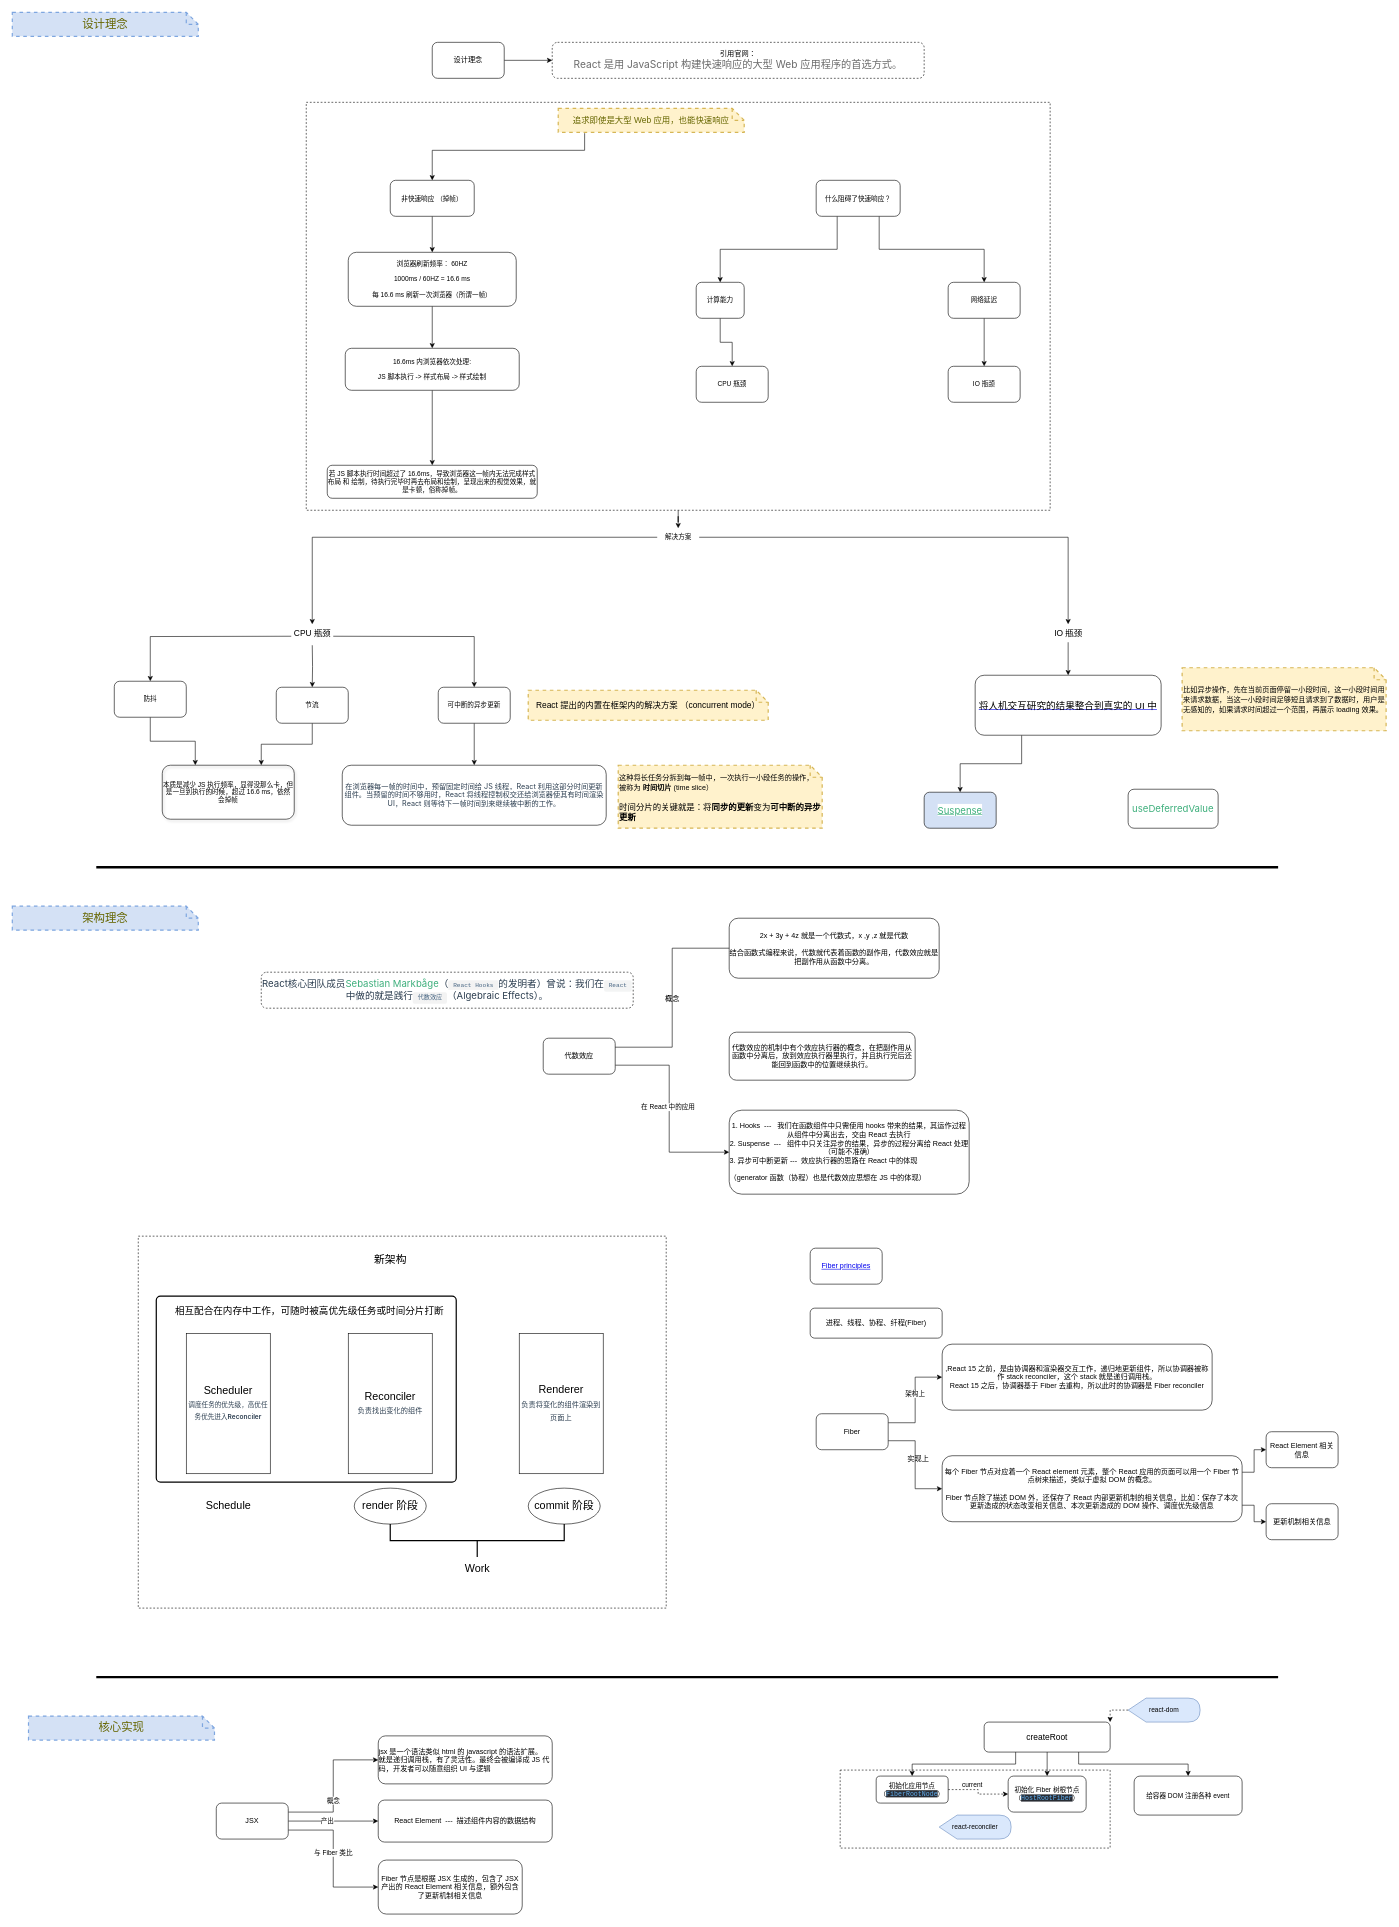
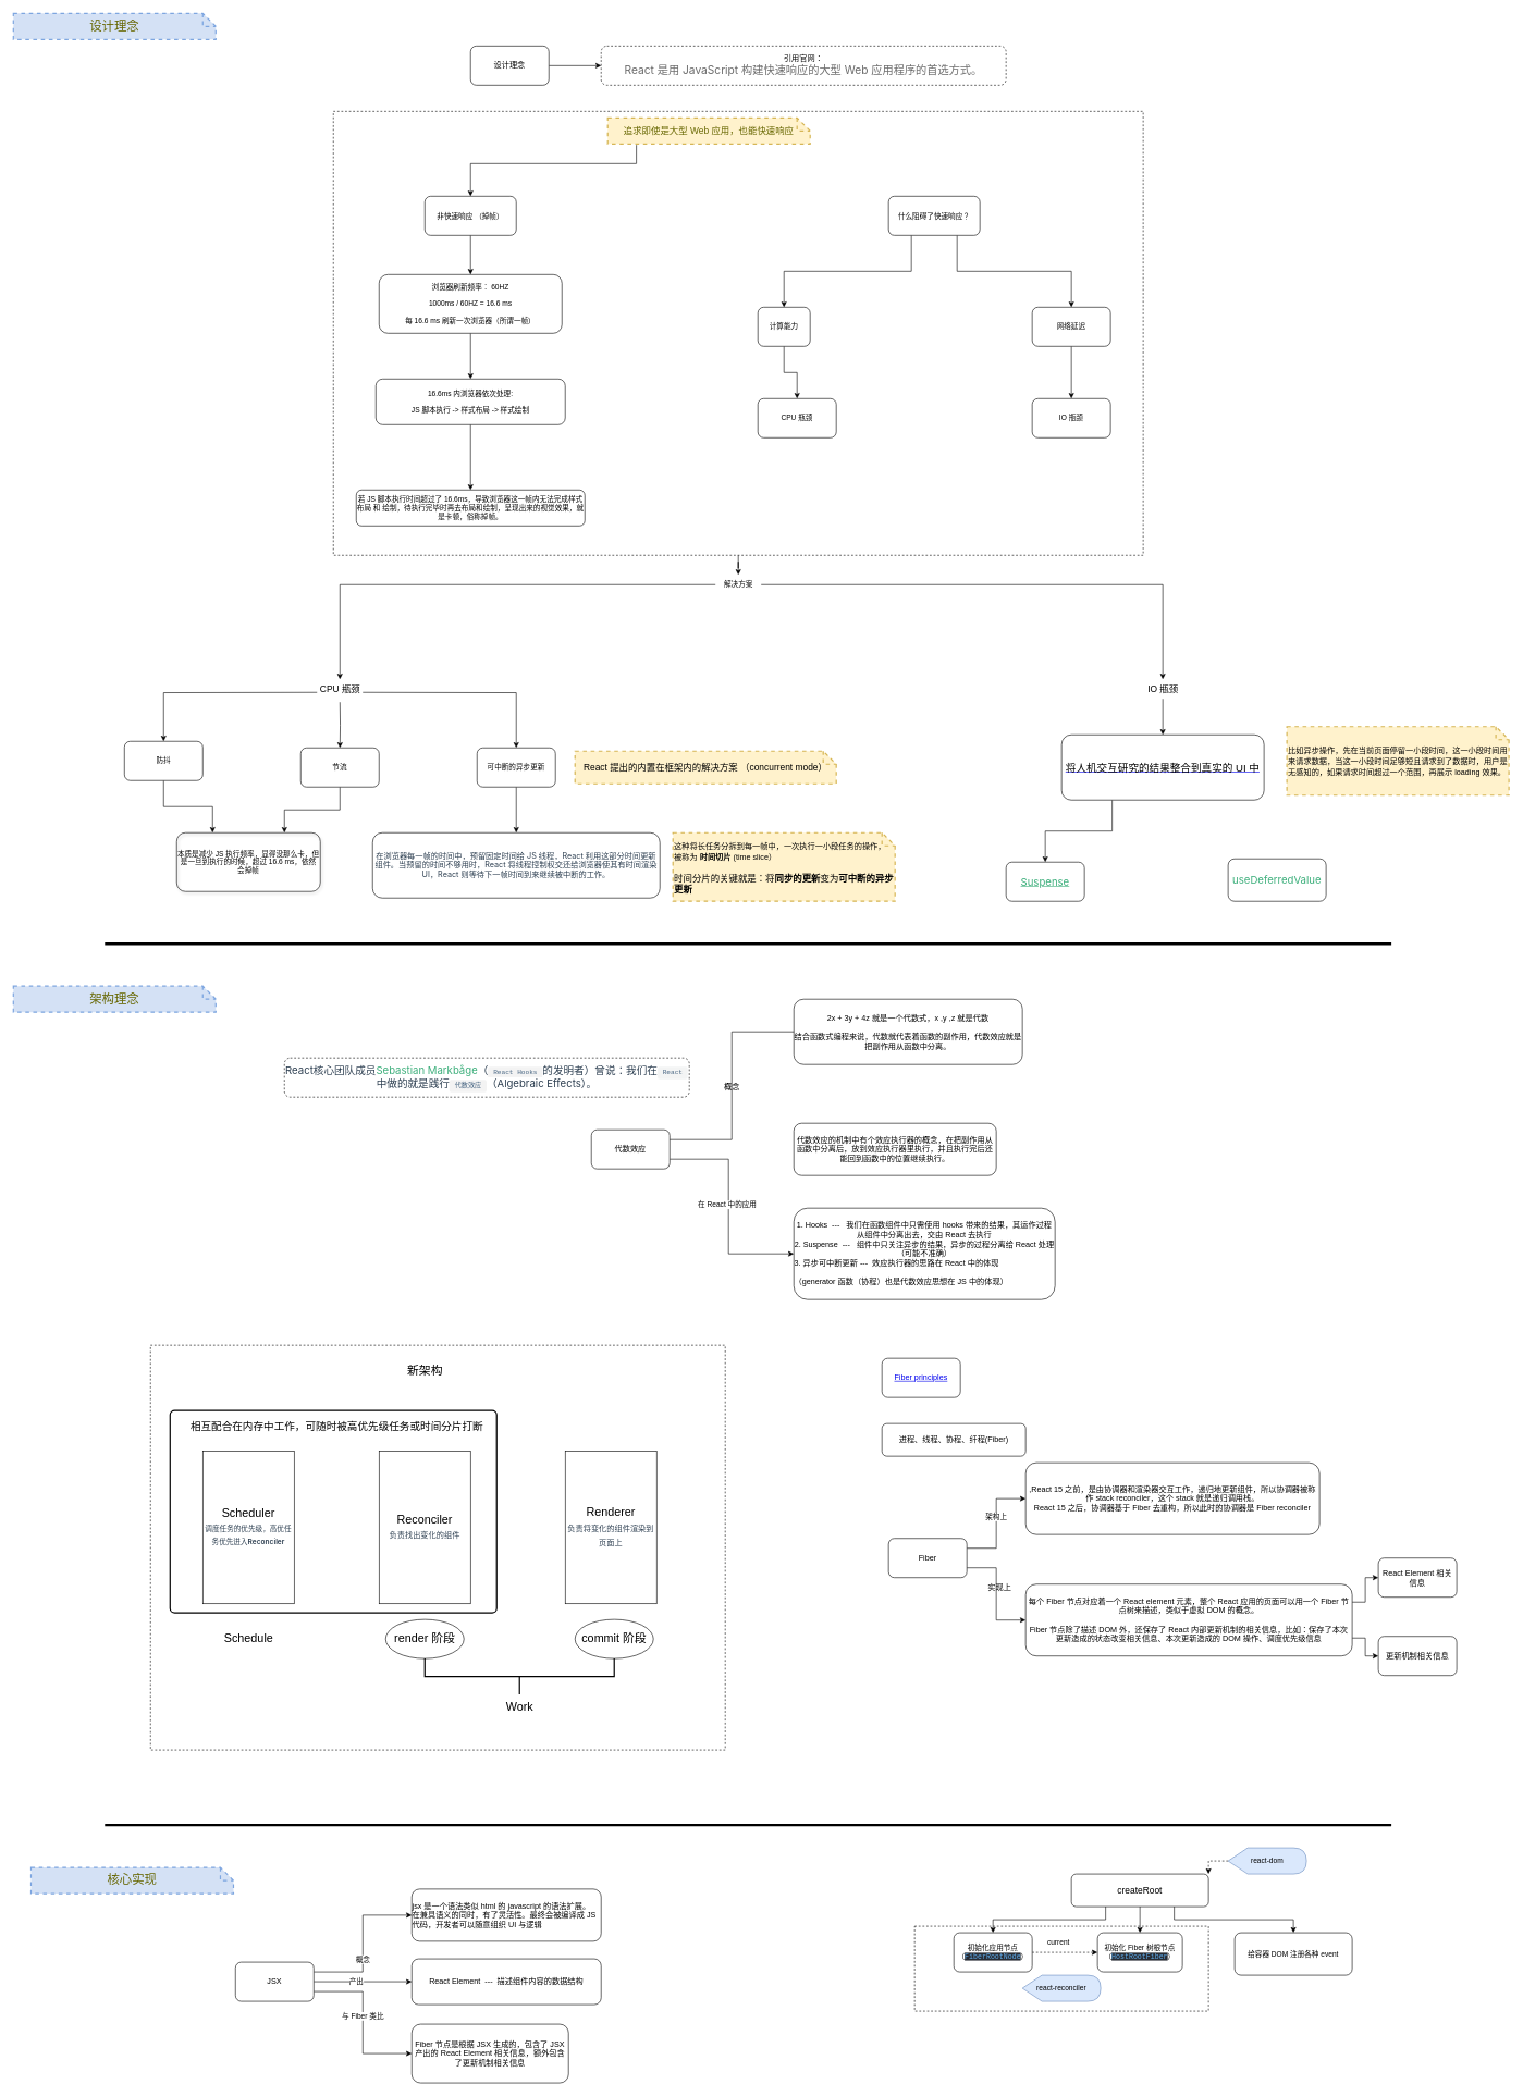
- <mxCell id="24" value="若 JS 脚本执行时间超过了 16.6ms，导致浏览器这一帧内无法完成样式布局 和 绘制，待执行完毕时再去布局和绘制，呈现出来的视觉效果，就是卡顿，俗称掉帧。" style="rounded=1;whiteSpace=wrap;html=1;fontSize=11;" parent="1" vertex="1"><mxGeometry x="545" y="775" width="350" height="55" as="geometry" /></mxCell>
+ <mxCell id="24" value="若 JS 脚本执行时间超过了 16.6ms，导致浏览器这一帧内无法完成样式布局 和 绘制，待执行完毕时再去布局和绘制，呈现出来的视觉效果，就是卡顿，俗称掉帧。" style="rounded=1;whiteSpace=wrap;html=1;fontSize=11;" parent="1" vertex="1"><mxGeometry x="545" y="750" width="350" height="55" as="geometry" /></mxCell>
- <mxCell id="46" value="&lt;a style=&quot;color: rgb(62, 175, 124); font-family: -apple-system, BlinkMacSystemFont, &amp;quot;Segoe UI&amp;quot;, Roboto, Oxygen, Ubuntu, Cantarell, &amp;quot;Fira Sans&amp;quot;, &amp;quot;Droid Sans&amp;quot;, &amp;quot;Helvetica Neue&amp;quot;, sans-serif; font-size: 16px; text-align: start; background-color: rgb(255, 255, 255);&quot; rel=&quot;noopener noreferrer&quot; target=&quot;_blank&quot; href=&quot;https://zh-hans.reactjs.org/docs/concurrent-mode-suspense.html&quot;&gt;Suspense&lt;/a&gt;" style="whiteSpace=wrap;html=1;rounded=1;fillColor=#d4e1f5;" parent="1" vertex="1"><mxGeometry x="1540" y="1320" width="120" height="60" as="geometry" /></mxCell>
+ <mxCell id="46" value="&lt;a style=&quot;color: rgb(62, 175, 124); font-family: -apple-system, BlinkMacSystemFont, &amp;quot;Segoe UI&amp;quot;, Roboto, Oxygen, Ubuntu, Cantarell, &amp;quot;Fira Sans&amp;quot;, &amp;quot;Droid Sans&amp;quot;, &amp;quot;Helvetica Neue&amp;quot;, sans-serif; font-size: 16px; text-align: start; background-color: rgb(255, 255, 255);&quot; rel=&quot;noopener noreferrer&quot; target=&quot;_blank&quot; href=&quot;https://zh-hans.reactjs.org/docs/concurrent-mode-suspense.html&quot;&gt;Suspense&lt;/a&gt;" style="whiteSpace=wrap;html=1;rounded=1;" parent="1" vertex="1"><mxGeometry x="1540" y="1320" width="120" height="60" as="geometry" /></mxCell>
- <mxCell id="95" value="&lt;div style=&quot;text-align: left;&quot;&gt;&lt;span style=&quot;background-color: initial;&quot;&gt;jsx 是一个语法类似 html 的&amp;nbsp;&lt;/span&gt;&lt;span style=&quot;background-color: initial;&quot;&gt;javascript 的语法扩展。&lt;/span&gt;&lt;/div&gt;&lt;div style=&quot;text-align: left;&quot;&gt;&lt;span style=&quot;background-color: initial;&quot;&gt;就是递归调用栈，有了灵活性。最终会被编译成 JS 代码，开发者可以随意组织 UI 与逻辑&lt;/span&gt;&lt;/div&gt;" style="rounded=1;whiteSpace=wrap;html=1;" parent="1" vertex="1"><mxGeometry x="630" y="2893" width="290" height="80" as="geometry" /></mxCell>
+ <mxCell id="95" value="&lt;div style=&quot;text-align: left;&quot;&gt;&lt;span style=&quot;background-color: initial;&quot;&gt;jsx 是一个语法类似 html 的&amp;nbsp;&lt;/span&gt;&lt;span style=&quot;background-color: initial;&quot;&gt;javascript 的语法扩展。&lt;/span&gt;&lt;/div&gt;&lt;div style=&quot;text-align: left;&quot;&gt;&lt;span style=&quot;background-color: initial;&quot;&gt;在兼具语义的同时，有了灵活性。最终会被编译成 JS 代码，开发者可以随意组织 UI 与逻辑&lt;/span&gt;&lt;/div&gt;" style="rounded=1;whiteSpace=wrap;html=1;" parent="1" vertex="1"><mxGeometry x="630" y="2893" width="290" height="80" as="geometry" /></mxCell>
- <mxCell id="105" value="初始化应用节点&lt;br&gt;（&lt;span style=&quot;color: rgb(97, 175, 239); background-color: rgb(40, 44, 52); font-family: Menlo, Monaco, &amp;quot;Courier New&amp;quot;, monospace;&quot;&gt;FiberRootNode&lt;/span&gt;&lt;span style=&quot;background-color: initial;&quot;&gt;）&lt;/span&gt;" style="rounded=1;whiteSpace=wrap;html=1;fontSize=11;" vertex="1" parent="1"><mxGeometry x="1460" y="2960" width="120" height="45" as="geometry" /></mxCell>
+ <mxCell id="105" value="初始化应用节点&lt;br&gt;（&lt;span style=&quot;color: rgb(97, 175, 239); background-color: rgb(40, 44, 52); font-family: Menlo, Monaco, &amp;quot;Courier New&amp;quot;, monospace;&quot;&gt;FiberRootNode&lt;/span&gt;&lt;span style=&quot;background-color: initial;&quot;&gt;）&lt;/span&gt;" style="rounded=1;whiteSpace=wrap;html=1;fontSize=11;" vertex="1" parent="1"><mxGeometry x="1460" y="2960" width="120" height="60" as="geometry" /></mxCell>
